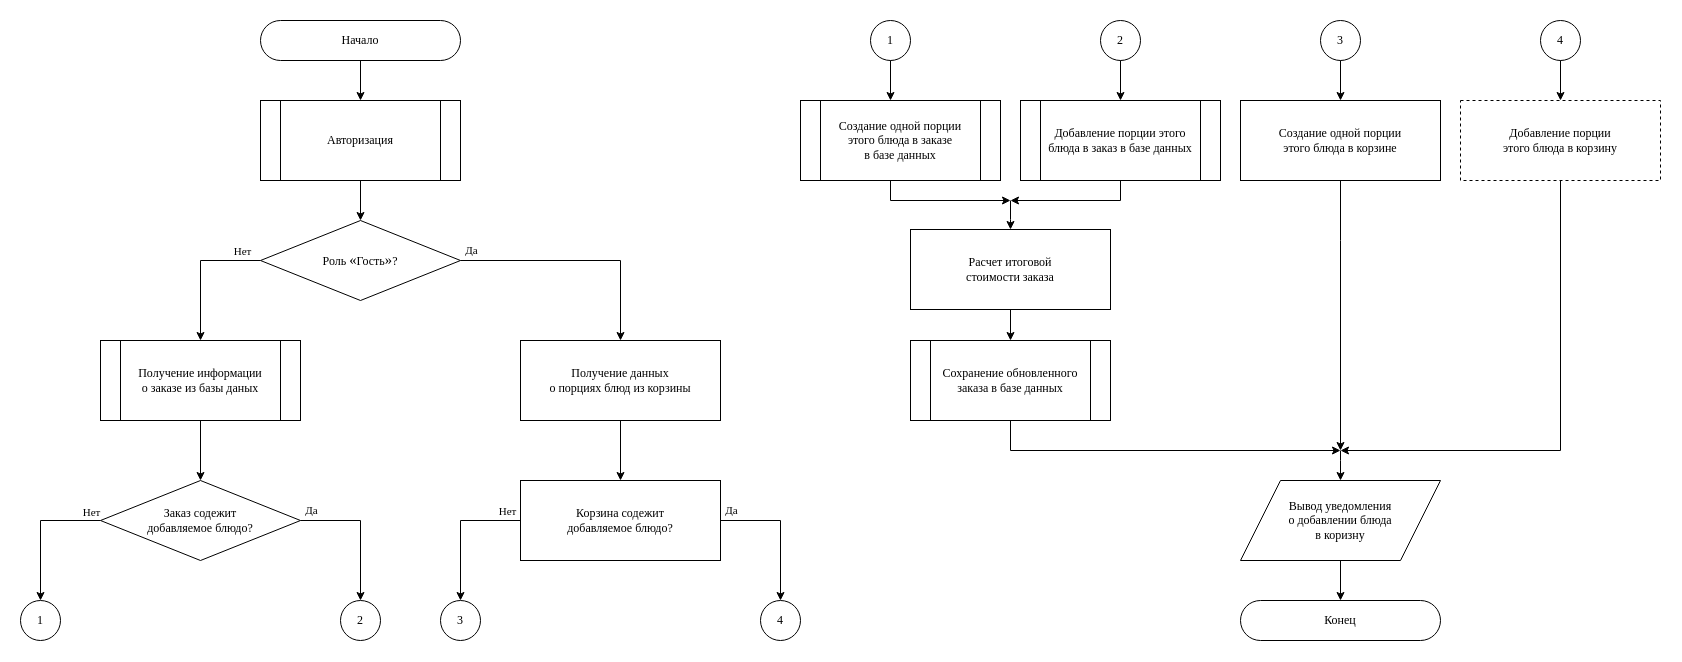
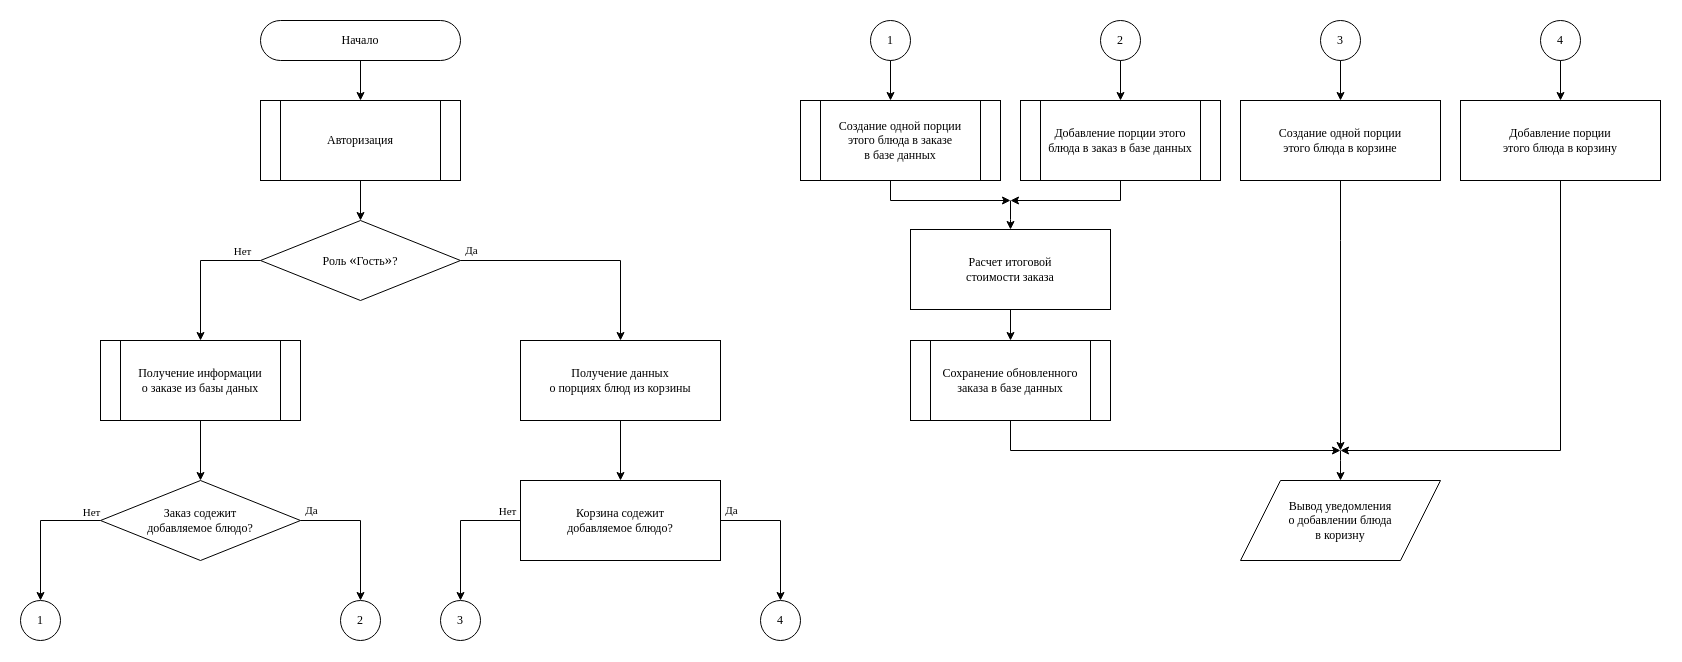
- <mxCell id="40" value="Добавление порции&lt;div&gt;этого блюда&amp;nbsp;&lt;span style=&quot;background-color: initial;&quot;&gt;в корзину&lt;/span&gt;&lt;/div&gt;" style="rounded=0;whiteSpace=wrap;html=1;fillColor=none;fontStyle=0;fontFamily=Times New Roman;dashed=1;" parent="1" vertex="1"><mxGeometry x="1460" y="100" width="200" height="80" as="geometry" /></mxCell>
+ <mxCell id="40" value="Добавление порции&lt;div&gt;этого блюда&amp;nbsp;&lt;span style=&quot;background-color: initial;&quot;&gt;в корзину&lt;/span&gt;&lt;/div&gt;" style="rounded=0;whiteSpace=wrap;html=1;fillColor=none;fontStyle=0;fontFamily=Times New Roman;" parent="1" vertex="1"><mxGeometry x="1460" y="100" width="200" height="80" as="geometry" /></mxCell>
- <mxCell id="21" style="edgeStyle=orthogonalEdgeStyle;rounded=0;orthogonalLoop=1;jettySize=auto;html=1;fontStyle=0;fontFamily=Times New Roman;" parent="1" source="22" target="33" edge="1"><mxGeometry relative="1" as="geometry"><mxPoint x="1355" y="521" as="targetPoint" /></mxGeometry></mxCell>
- <mxCell id="33" value="Конец" style="rounded=1;whiteSpace=wrap;html=1;arcSize=50;fillColor=none;fontStyle=0;fontFamily=Times New Roman;" parent="1" vertex="1"><mxGeometry x="1240" y="600" width="200" height="40" as="geometry" /></mxCell>
